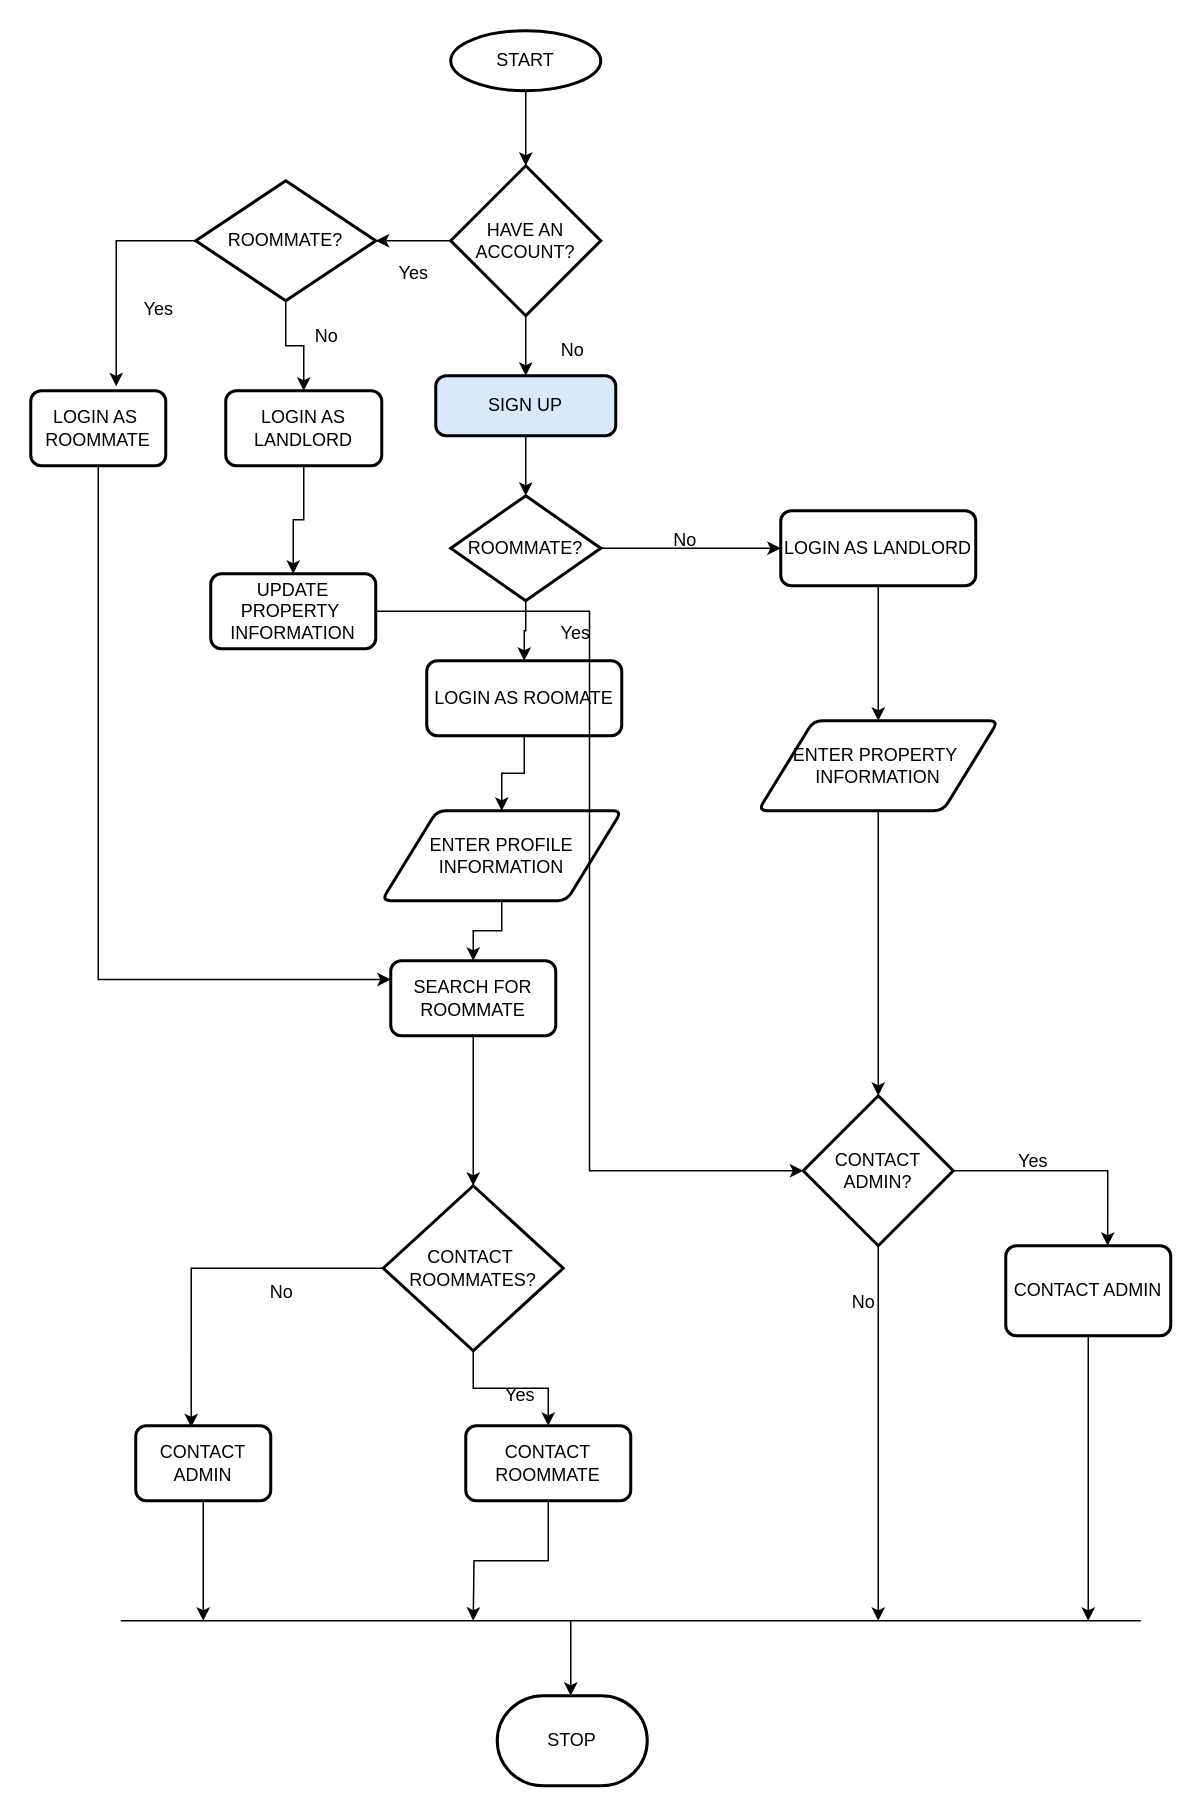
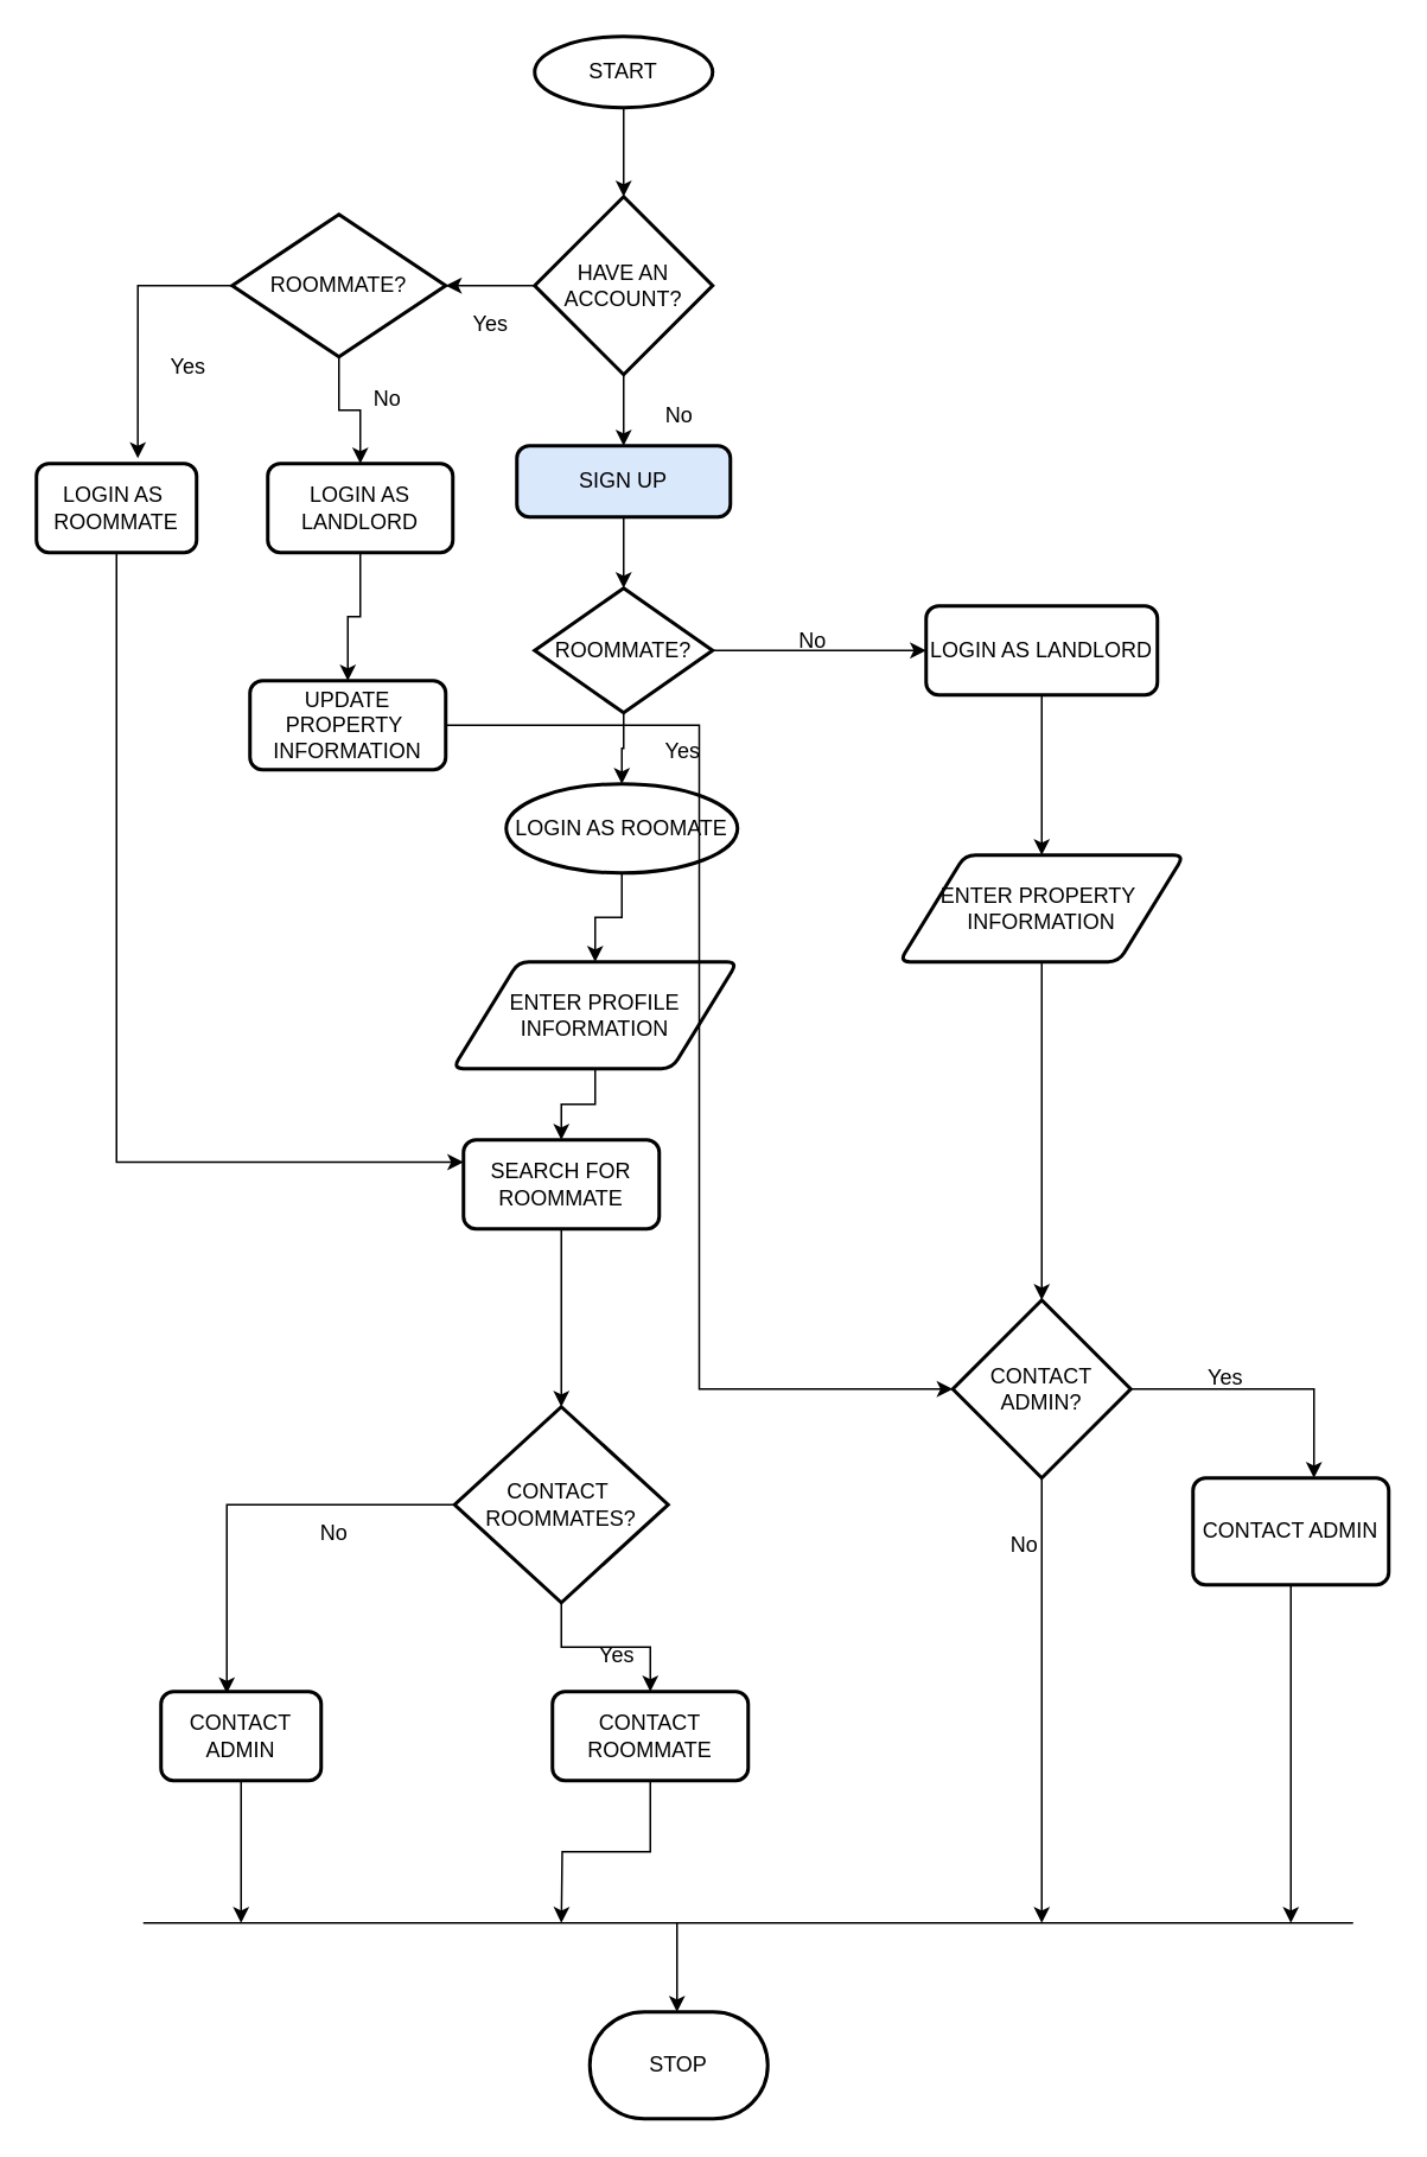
- <mxCell id="15" value="LOGIN AS ROOMATE" style="rounded=1;whiteSpace=wrap;html=1;absoluteArcSize=1;arcSize=14;strokeWidth=2;" parent="1" vertex="1"><mxGeometry x="284" y="440" width="130" height="50" as="geometry" /></mxCell>
+ <mxCell id="15" value="LOGIN AS ROOMATE" style="ellipse;whiteSpace=wrap;html=1;absoluteArcSize=1;arcSize=14;strokeWidth=2;" parent="1" vertex="1"><mxGeometry x="284" y="440" width="130" height="50" as="geometry" /></mxCell>
